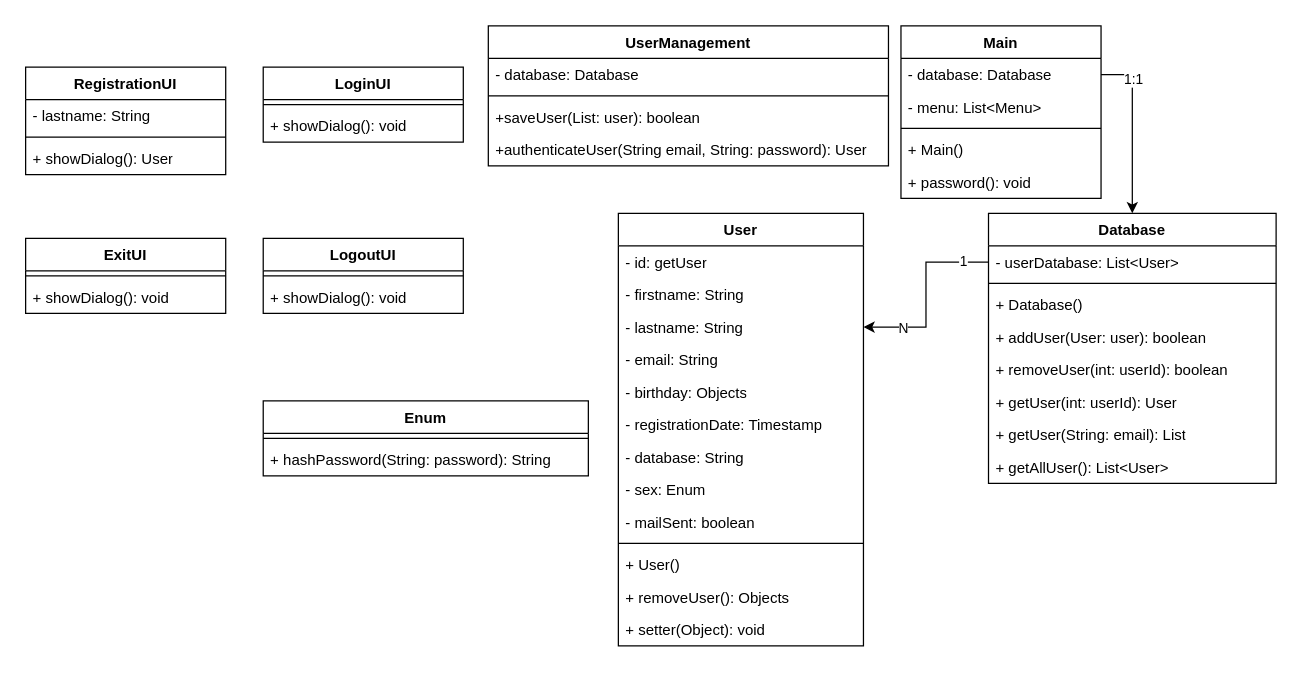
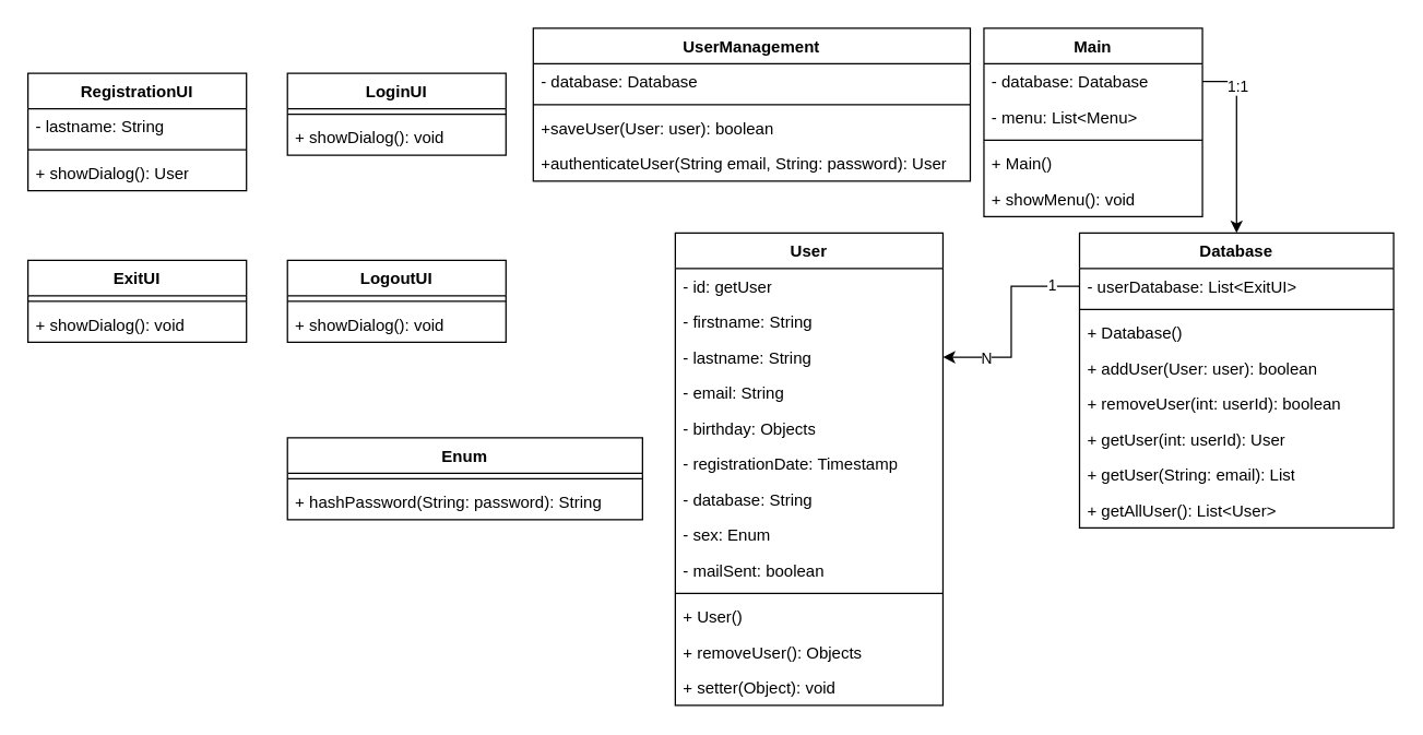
- <mxCell id="52" value="+saveUser(List: user): boolean" style="text;strokeColor=none;fillColor=none;align=left;verticalAlign=top;spacingLeft=4;spacingRight=4;overflow=hidden;rotatable=0;points=[[0,0.5],[1,0.5]];portConstraint=eastwest;whiteSpace=wrap;html=1;" vertex="1" parent="49"><mxGeometry y="60" width="320" height="26" as="geometry" /></mxCell>
+ <mxCell id="52" value="+saveUser(User: user): boolean" style="text;strokeColor=none;fillColor=none;align=left;verticalAlign=top;spacingLeft=4;spacingRight=4;overflow=hidden;rotatable=0;points=[[0,0.5],[1,0.5]];portConstraint=eastwest;whiteSpace=wrap;html=1;" vertex="1" parent="49"><mxGeometry y="60" width="320" height="26" as="geometry" /></mxCell>
- <mxCell id="33" value="+ password(): void" style="text;strokeColor=none;fillColor=none;align=left;verticalAlign=top;spacingLeft=4;spacingRight=4;overflow=hidden;rotatable=0;points=[[0,0.5],[1,0.5]];portConstraint=eastwest;whiteSpace=wrap;html=1;" vertex="1" parent="28"><mxGeometry y="112" width="160" height="26" as="geometry" /></mxCell>
+ <mxCell id="33" value="+ showMenu(): void" style="text;strokeColor=none;fillColor=none;align=left;verticalAlign=top;spacingLeft=4;spacingRight=4;overflow=hidden;rotatable=0;points=[[0,0.5],[1,0.5]];portConstraint=eastwest;whiteSpace=wrap;html=1;" vertex="1" parent="28"><mxGeometry y="112" width="160" height="26" as="geometry" /></mxCell>
- <mxCell id="17" value="- userDatabase: List&amp;lt;User&amp;gt;" style="text;strokeColor=none;fillColor=none;align=left;verticalAlign=top;spacingLeft=4;spacingRight=4;overflow=hidden;rotatable=0;points=[[0,0.5],[1,0.5]];portConstraint=eastwest;whiteSpace=wrap;html=1;" vertex="1" parent="16"><mxGeometry y="26" width="230" height="26" as="geometry" /></mxCell>
+ <mxCell id="17" value="- userDatabase: List&amp;lt;ExitUI&amp;gt;" style="text;strokeColor=none;fillColor=none;align=left;verticalAlign=top;spacingLeft=4;spacingRight=4;overflow=hidden;rotatable=0;points=[[0,0.5],[1,0.5]];portConstraint=eastwest;whiteSpace=wrap;html=1;" vertex="1" parent="16"><mxGeometry y="26" width="230" height="26" as="geometry" /></mxCell>
